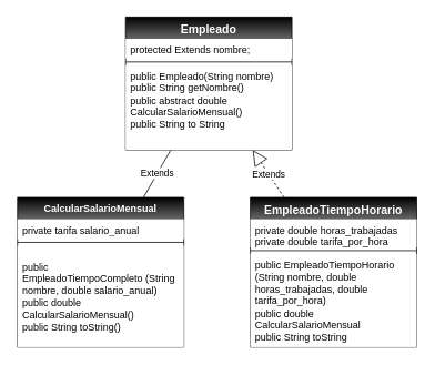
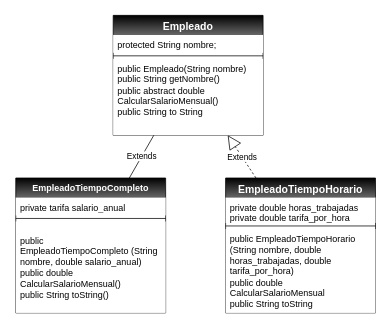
- <mxCell id="3" value="protected Extends nombre;" style="text;strokeColor=none;fillColor=#FFFFFF;align=left;verticalAlign=top;spacingLeft=4;spacingRight=4;overflow=hidden;rotatable=0;points=[[0,0.5],[1,0.5]];portConstraint=eastwest;whiteSpace=wrap;html=1;" vertex="1" parent="2"><mxGeometry y="26" width="200" height="24" as="geometry" /></mxCell>
+ <mxCell id="3" value="protected String nombre;" style="text;strokeColor=none;fillColor=#FFFFFF;align=left;verticalAlign=top;spacingLeft=4;spacingRight=4;overflow=hidden;rotatable=0;points=[[0,0.5],[1,0.5]];portConstraint=eastwest;whiteSpace=wrap;html=1;" vertex="1" parent="2"><mxGeometry y="26" width="200" height="24" as="geometry" /></mxCell>
- <mxCell id="6" value="&lt;font style=&quot;color: rgb(255, 255, 255);&quot;&gt;CalcularSalarioMensual&lt;/font&gt;" style="swimlane;fontStyle=1;align=center;verticalAlign=top;childLayout=stackLayout;horizontal=1;startSize=26;horizontalStack=0;resizeParent=1;resizeParentMax=0;resizeLast=0;collapsible=1;marginBottom=0;whiteSpace=wrap;html=1;labelBackgroundColor=none;fillColor=#000000;strokeColor=#000000;gradientColor=#666666;gradientDirection=south;" vertex="1" parent="1"><mxGeometry x="20" y="237" width="200" height="180" as="geometry" /></mxCell>
+ <mxCell id="6" value="&lt;font style=&quot;color: rgb(255, 255, 255);&quot;&gt;EmpleadoTiempoCompleto&lt;/font&gt;" style="swimlane;fontStyle=1;align=center;verticalAlign=top;childLayout=stackLayout;horizontal=1;startSize=26;horizontalStack=0;resizeParent=1;resizeParentMax=0;resizeLast=0;collapsible=1;marginBottom=0;whiteSpace=wrap;html=1;labelBackgroundColor=none;fillColor=#000000;strokeColor=#000000;gradientColor=#666666;gradientDirection=south;" vertex="1" parent="1"><mxGeometry x="20" y="237" width="200" height="180" as="geometry" /></mxCell>
